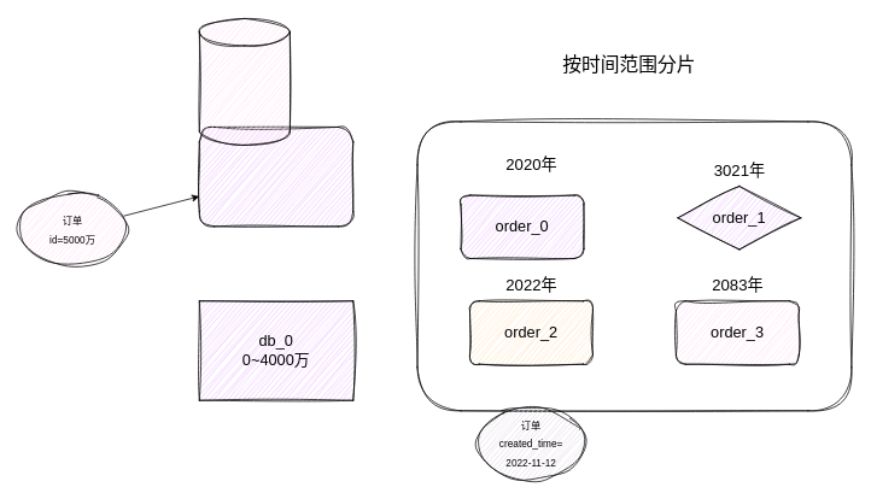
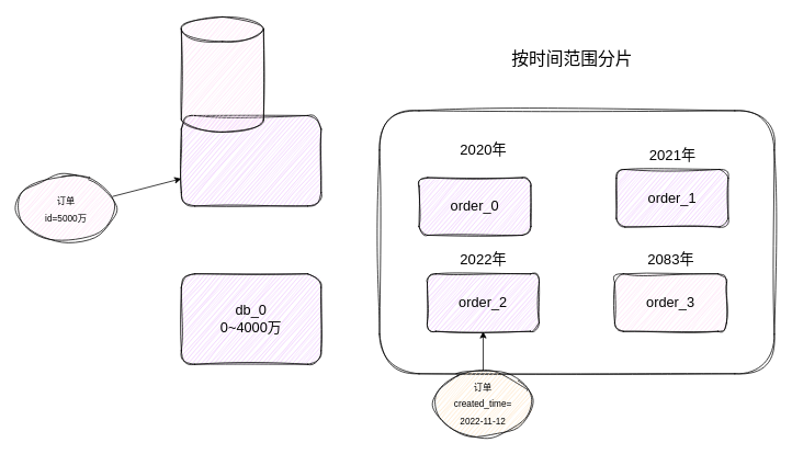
- <mxCell id="11" value="&lt;span style=&quot;font-size: 17.5px;&quot;&gt;3021年&lt;/span&gt;" style="text;html=1;align=center;verticalAlign=middle;resizable=0;points=[];autosize=1;strokeColor=none;fillColor=none;fontSize=21;fontFamily=Helvetica;fontColor=default;sketch=1;hachureGap=4;jiggle=2;curveFitting=1;fontSource=https%3A%2F%2Ffonts.googleapis.com%2Fcss%3Ffamily%3DArchitects%2BDaughter;" parent="1" vertex="1"><mxGeometry x="777" y="165.5" width="80" height="40" as="geometry" /></mxCell>
+ <mxCell id="11" value="&lt;span style=&quot;font-size: 17.5px;&quot;&gt;2021年&lt;/span&gt;" style="text;html=1;align=center;verticalAlign=middle;resizable=0;points=[];autosize=1;strokeColor=none;fillColor=none;fontSize=21;fontFamily=Helvetica;fontColor=default;sketch=1;hachureGap=4;jiggle=2;curveFitting=1;fontSource=https%3A%2F%2Ffonts.googleapis.com%2Fcss%3Ffamily%3DArchitects%2BDaughter;" parent="1" vertex="1"><mxGeometry x="777" y="165.5" width="80" height="40" as="geometry" /></mxCell>
- <mxCell id="4" value="&lt;font style=&quot;font-size: 17px;&quot;&gt;order_1&lt;/font&gt;" style="rhombus;whiteSpace=wrap;html=1;fillStyle=hachure;fillColor=#EDC2FF;sketch=1;curveFitting=1;jiggle=2;glass=0;shadow=0;" parent="1" vertex="1"><mxGeometry x="749" y="205.5" width="136" height="70" as="geometry" /></mxCell>
+ <mxCell id="4" value="&lt;font style=&quot;font-size: 17px;&quot;&gt;order_1&lt;/font&gt;" style="rounded=1;whiteSpace=wrap;html=1;fillStyle=hachure;fillColor=#EDC2FF;sketch=1;curveFitting=1;jiggle=2;glass=0;shadow=0;" parent="1" vertex="1"><mxGeometry x="749" y="205.5" width="136" height="70" as="geometry" /></mxCell>
- <mxCell id="5" value="&lt;font style=&quot;font-size: 17px;&quot;&gt;order_2&lt;/font&gt;" style="rounded=1;whiteSpace=wrap;html=1;fillStyle=hachure;fillColor=#ffe1ba;sketch=1;curveFitting=1;jiggle=2;glass=0;shadow=0;" parent="1" vertex="1"><mxGeometry x="519" y="332.5" width="136" height="70" as="geometry" /></mxCell>
+ <mxCell id="5" value="&lt;font style=&quot;font-size: 17px;&quot;&gt;order_2&lt;/font&gt;" style="rounded=1;whiteSpace=wrap;html=1;fillStyle=hachure;fillColor=#EDC2FF;sketch=1;curveFitting=1;jiggle=2;glass=0;shadow=0;" parent="1" vertex="1"><mxGeometry x="519" y="332.5" width="136" height="70" as="geometry" /></mxCell>
- <mxCell id="17" value="&lt;span style=&quot;font-size: 17px;&quot;&gt;db_0&lt;br&gt;0~4000万&lt;br&gt;&lt;/span&gt;" style="whiteSpace=wrap;html=1;fillStyle=hachure;fillColor=#EDC2FF;sketch=1;curveFitting=1;jiggle=2;glass=0;shadow=0;rounded=0;" vertex="1" parent="1"><mxGeometry x="220" y="332.5" width="170" height="110" as="geometry" /></mxCell>
+ <mxCell id="17" value="&lt;span style=&quot;font-size: 17px;&quot;&gt;db_0&lt;br&gt;0~4000万&lt;br&gt;&lt;/span&gt;" style="rounded=1;whiteSpace=wrap;html=1;fillStyle=hachure;fillColor=#EDC2FF;sketch=1;curveFitting=1;jiggle=2;glass=0;shadow=0;" vertex="1" parent="1"><mxGeometry x="220" y="332.5" width="170" height="110" as="geometry" /></mxCell>
+ <mxCell id="14" style="edgeStyle=none;hachureGap=4;html=1;fontFamily=Helvetica;fontSource=https%3A%2F%2Ffonts.googleapis.com%2Fcss%3Ffamily%3DArchitects%2BDaughter;fontSize=21;fontColor=default;" parent="1" source="15" target="5" edge="1"><mxGeometry relative="1" as="geometry" /></mxCell>
- <mxCell id="15" value="&lt;font style=&quot;font-size: 11px;&quot;&gt;订单&lt;br&gt;created_time=&lt;br&gt;2022-11-12&lt;/font&gt;" style="ellipse;whiteSpace=wrap;html=1;rounded=1;shadow=0;glass=0;sketch=1;jiggle=2;fillStyle=hachure;curveFitting=1;strokeColor=default;fontFamily=Helvetica;fontSize=17;fontColor=default;fillColor=#e1d5e7;" parent="1" vertex="1"><mxGeometry x="527" y="450" width="120" height="80" as="geometry" /></mxCell>
+ <mxCell id="15" value="&lt;font style=&quot;font-size: 11px;&quot;&gt;订单&lt;br&gt;created_time=&lt;br&gt;2022-11-12&lt;/font&gt;" style="ellipse;whiteSpace=wrap;html=1;rounded=1;shadow=0;glass=0;sketch=1;jiggle=2;fillStyle=hachure;curveFitting=1;strokeColor=default;fontFamily=Helvetica;fontSize=17;fontColor=default;fillColor=#FFE1BA;" parent="1" vertex="1"><mxGeometry x="527" y="450" width="120" height="80" as="geometry" /></mxCell>
